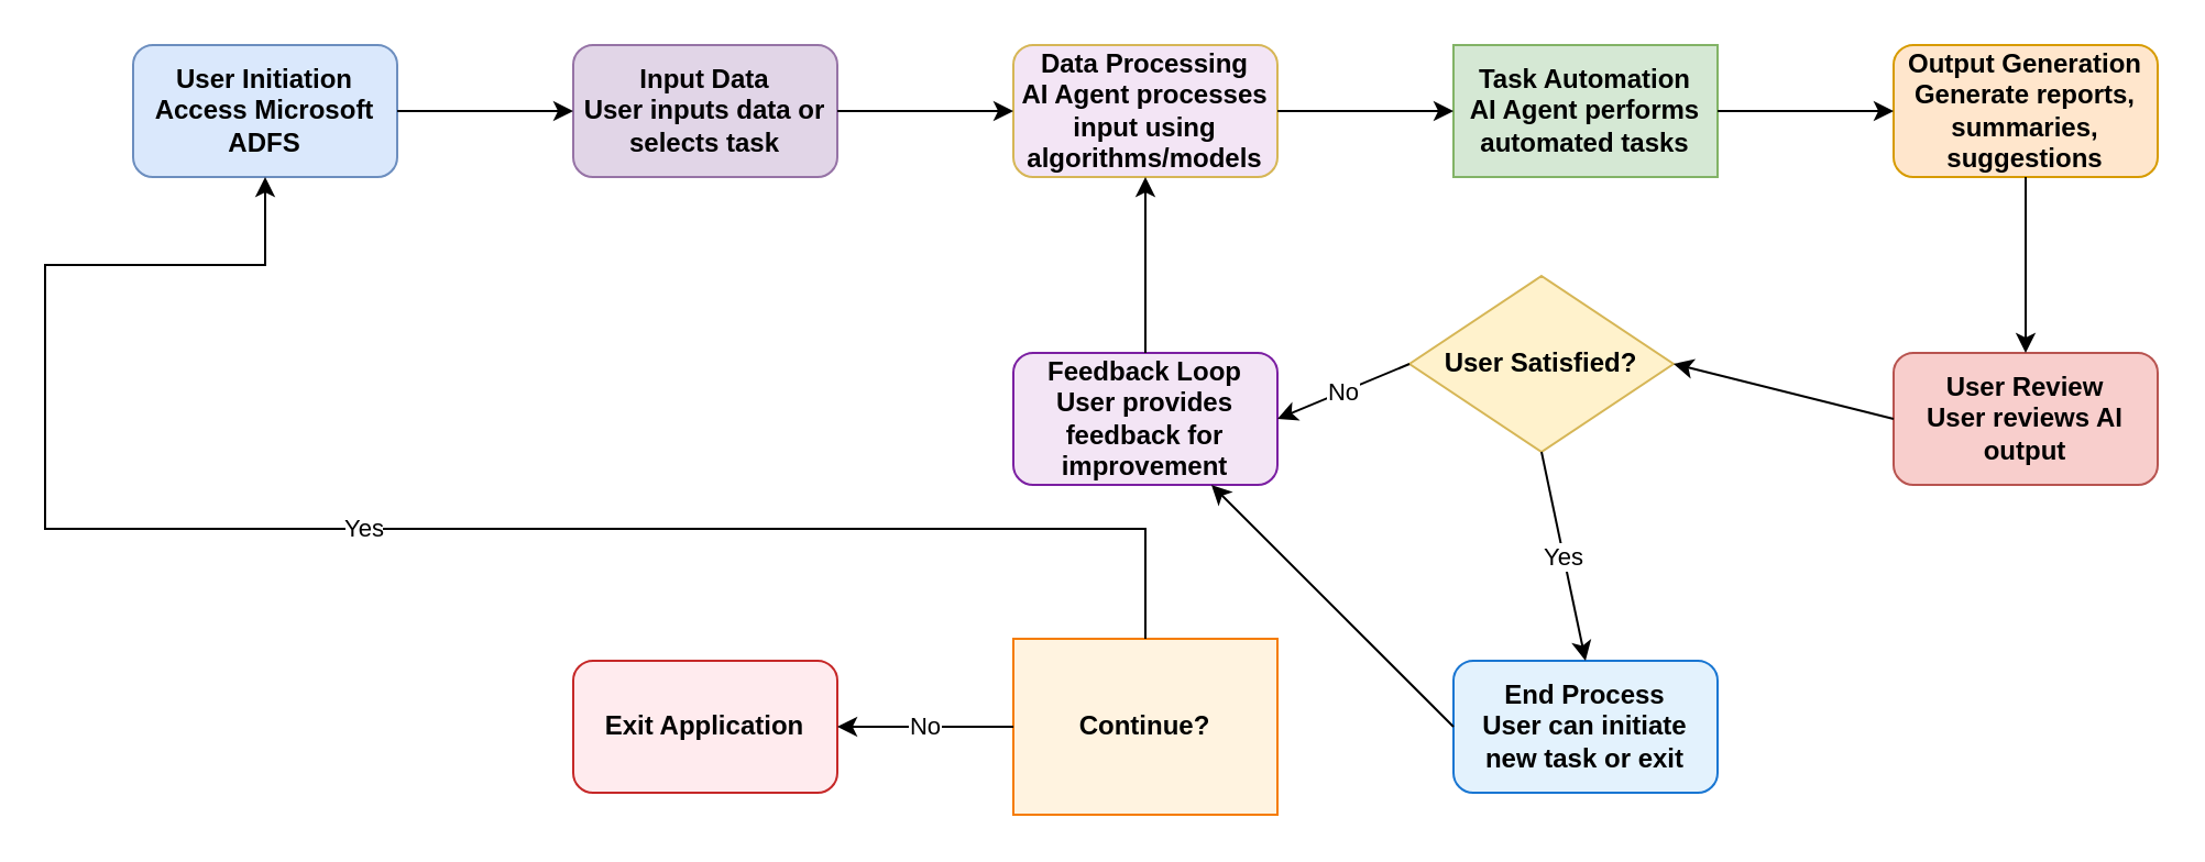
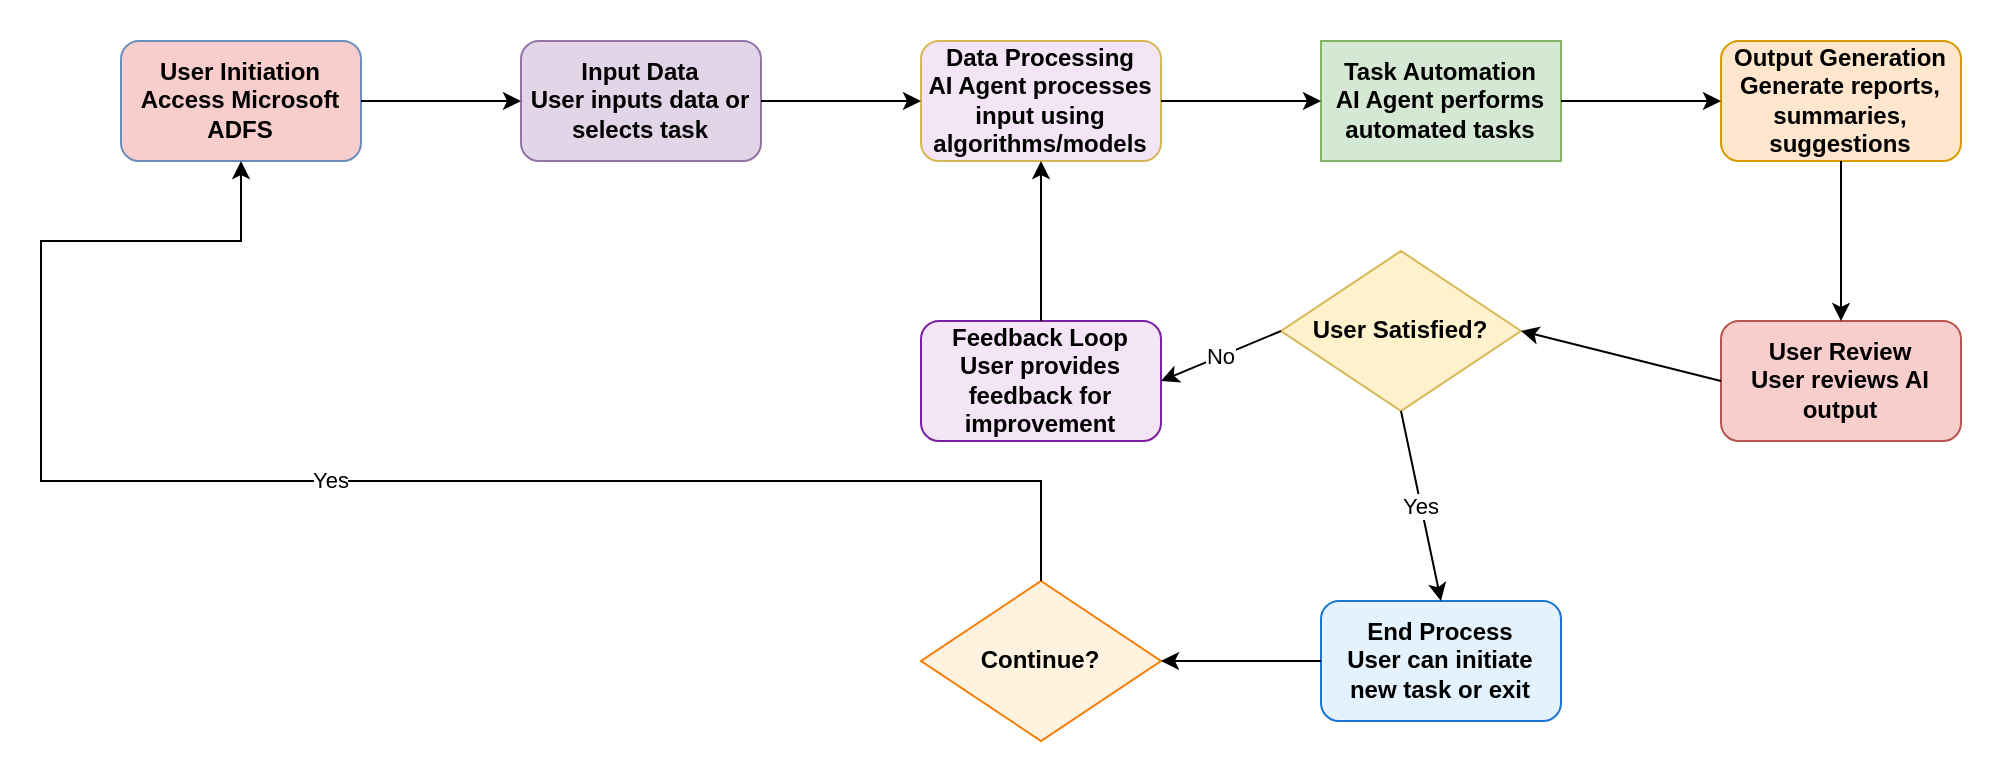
- <mxCell id="2" value="User Initiation&#10;Access Microsoft ADFS" style="rounded=1;whiteSpace=wrap;html=1;fillColor=#dae8fc;strokeColor=#6c8ebf;fontSize=12;fontStyle=1" parent="1" vertex="1"><mxGeometry x="60" y="20" width="120" height="60" as="geometry" /></mxCell>
+ <mxCell id="2" value="User Initiation&#10;Access Microsoft ADFS" style="rounded=1;whiteSpace=wrap;html=1;fillColor=#f8cecc;strokeColor=#6c8ebf;fontSize=12;fontStyle=1;" parent="1" vertex="1"><mxGeometry x="60" y="20" width="120" height="60" as="geometry" /></mxCell>
- <mxCell id="22" value="" style="endArrow=classic;html=1;rounded=0;exitX=0;exitY=0.5;exitDx=0;exitDy=0;" parent="1" source="10" target="9" edge="1"><mxGeometry width="50" height="50" relative="1" as="geometry"><mxPoint x="660" y="330" as="sourcePoint" /><mxPoint x="580" y="330" as="targetPoint" /></mxGeometry></mxCell>
+ <mxCell id="22" value="" style="endArrow=classic;html=1;rounded=0;exitX=0;exitY=0.5;exitDx=0;exitDy=0;entryX=1;entryY=0.5;entryDx=0;entryDy=0;" parent="1" source="10" target="11" edge="1"><mxGeometry width="50" height="50" relative="1" as="geometry"><mxPoint x="660" y="330" as="sourcePoint" /><mxPoint x="580" y="330" as="targetPoint" /></mxGeometry></mxCell>
- <mxCell id="12" value="Exit Application" style="rounded=1;whiteSpace=wrap;html=1;fillColor=#ffebee;strokeColor=#c62828;fontSize=12;fontStyle=1" parent="1" vertex="1"><mxGeometry x="260" y="300" width="120" height="60" as="geometry" /></mxCell>
- <mxCell id="24" value="No" style="endArrow=classic;html=1;rounded=0;exitX=0;exitY=0.5;exitDx=0;exitDy=0;entryX=1;entryY=0.5;entryDx=0;entryDy=0;" parent="1" source="11" target="12" edge="1"><mxGeometry width="50" height="50" relative="1" as="geometry"><mxPoint x="460" y="330" as="sourcePoint" /><mxPoint x="380" y="330" as="targetPoint" /></mxGeometry></mxCell>
- <mxCell id="11" value="Continue?" style="whiteSpace=wrap;html=1;fillColor=#fff3e0;strokeColor=#f57c00;fontSize=12;fontStyle=1;rounded=0;" parent="1" vertex="1"><mxGeometry x="460" y="290" width="120" height="80" as="geometry" /></mxCell>
+ <mxCell id="11" value="Continue?" style="rhombus;whiteSpace=wrap;html=1;fillColor=#fff3e0;strokeColor=#f57c00;fontSize=12;fontStyle=1" parent="1" vertex="1"><mxGeometry x="460" y="290" width="120" height="80" as="geometry" /></mxCell>
